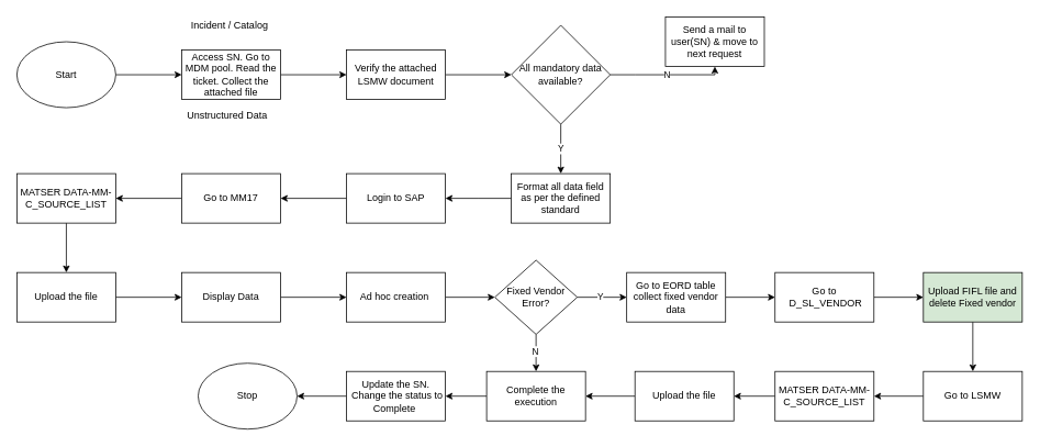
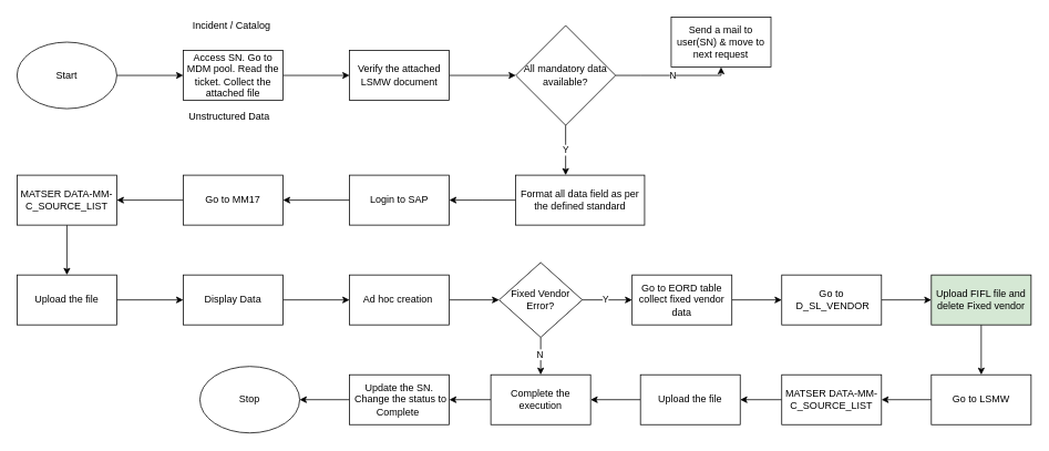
- <mxCell id="14" value="Format all data field as per the defined standard" style="rounded=0;whiteSpace=wrap;html=1;" vertex="1" parent="1"><mxGeometry x="620" y="210" width="120" height="60" as="geometry" /></mxCell>
+ <mxCell id="14" value="Format all data field as per the defined standard" style="rounded=0;whiteSpace=wrap;html=1;" vertex="1" parent="1"><mxGeometry x="620" y="210" width="155" height="60" as="geometry" /></mxCell>
